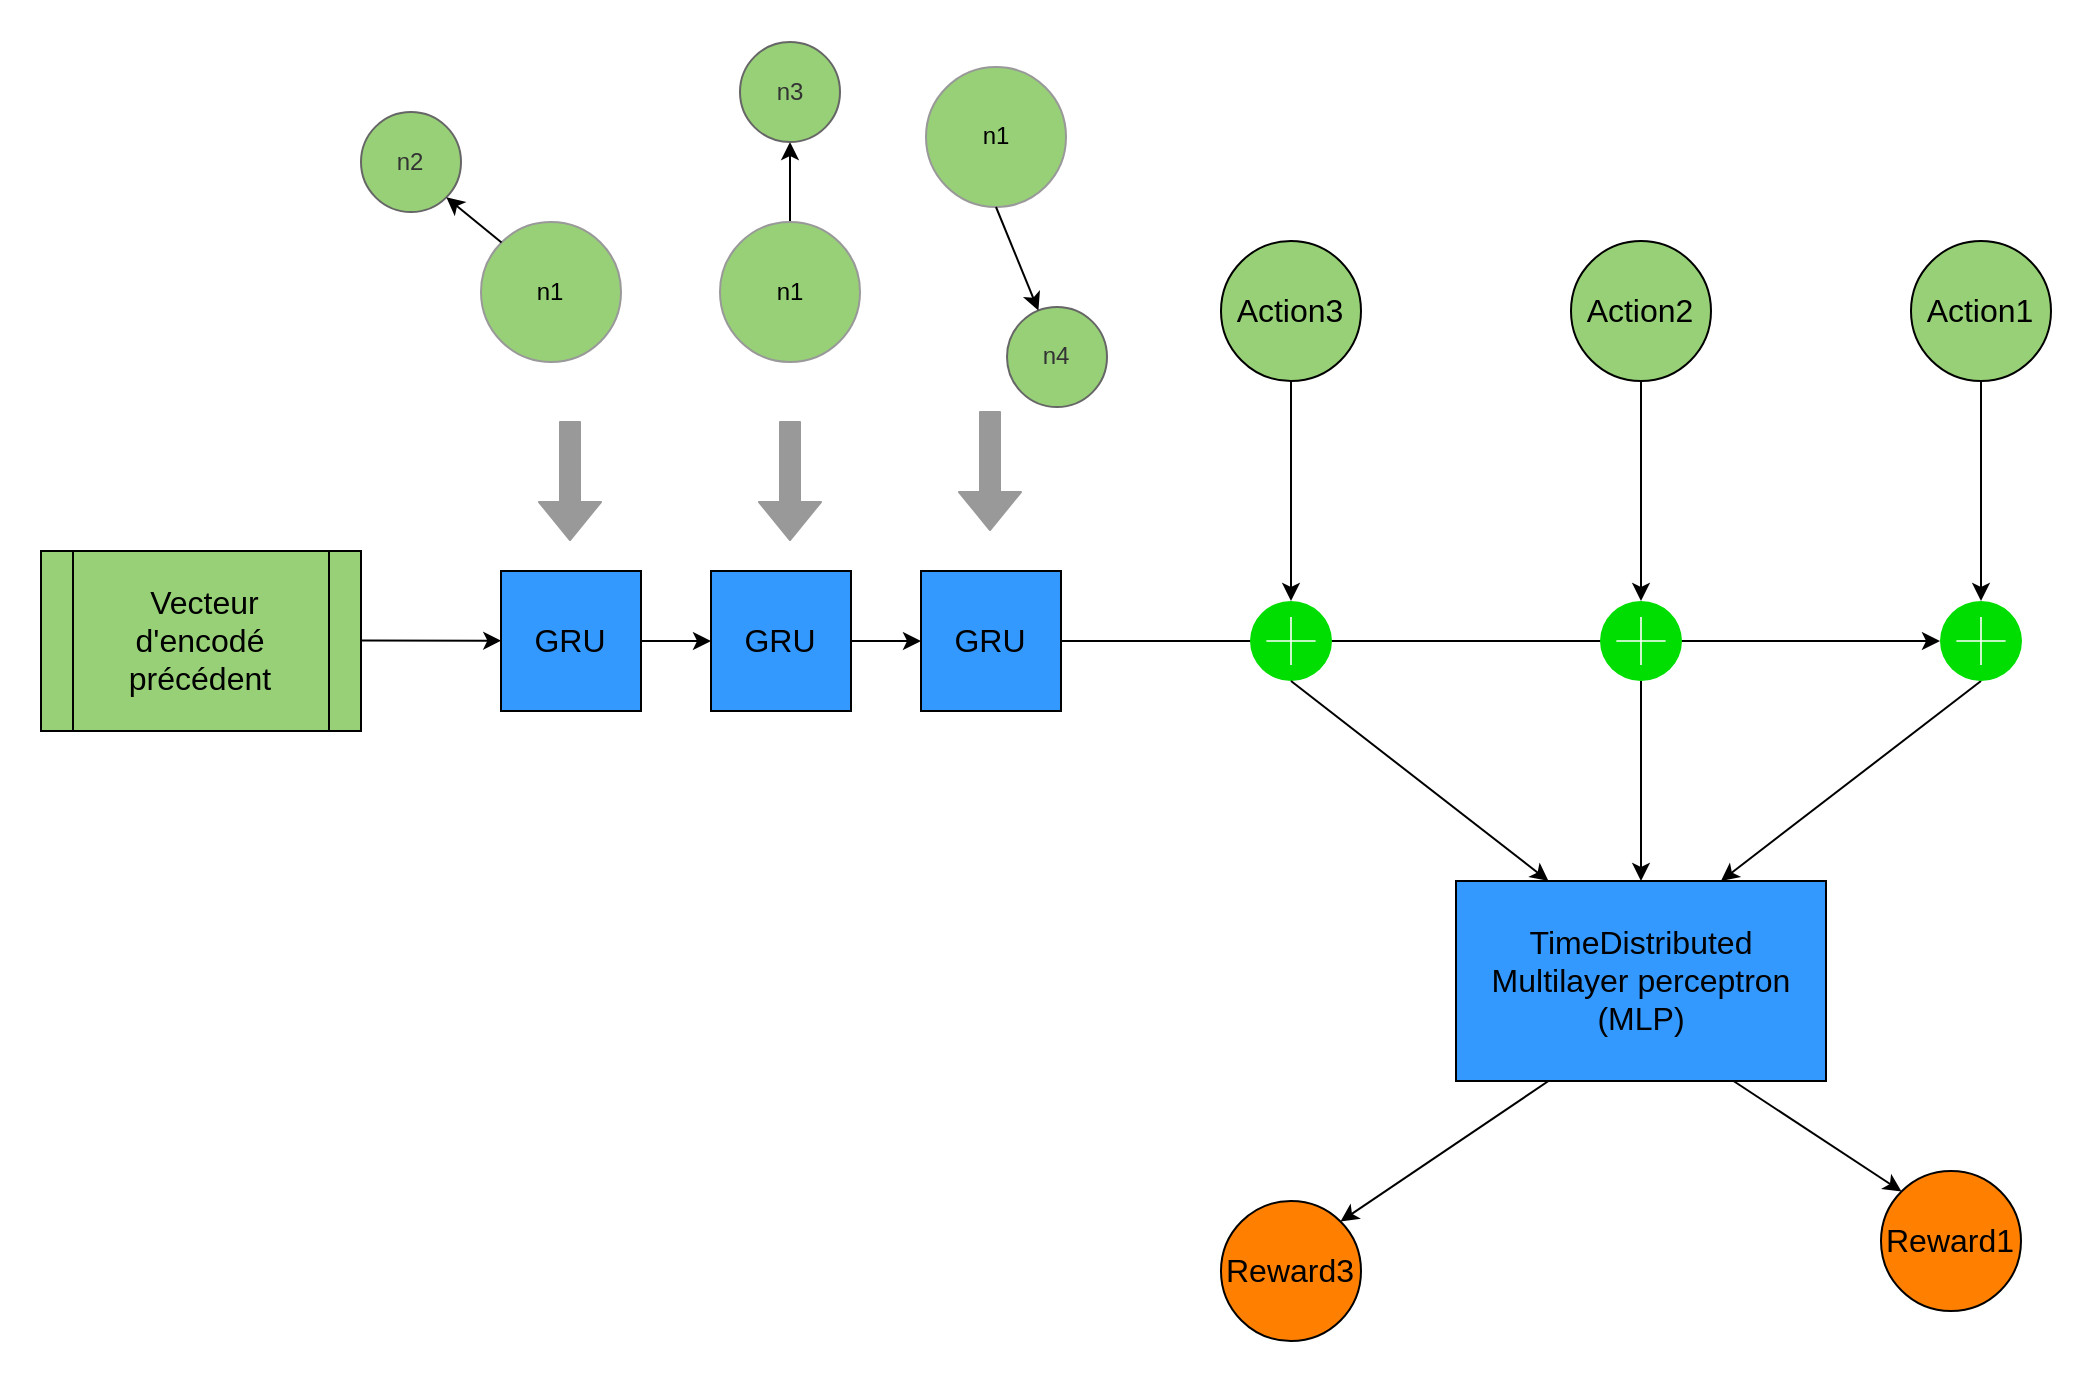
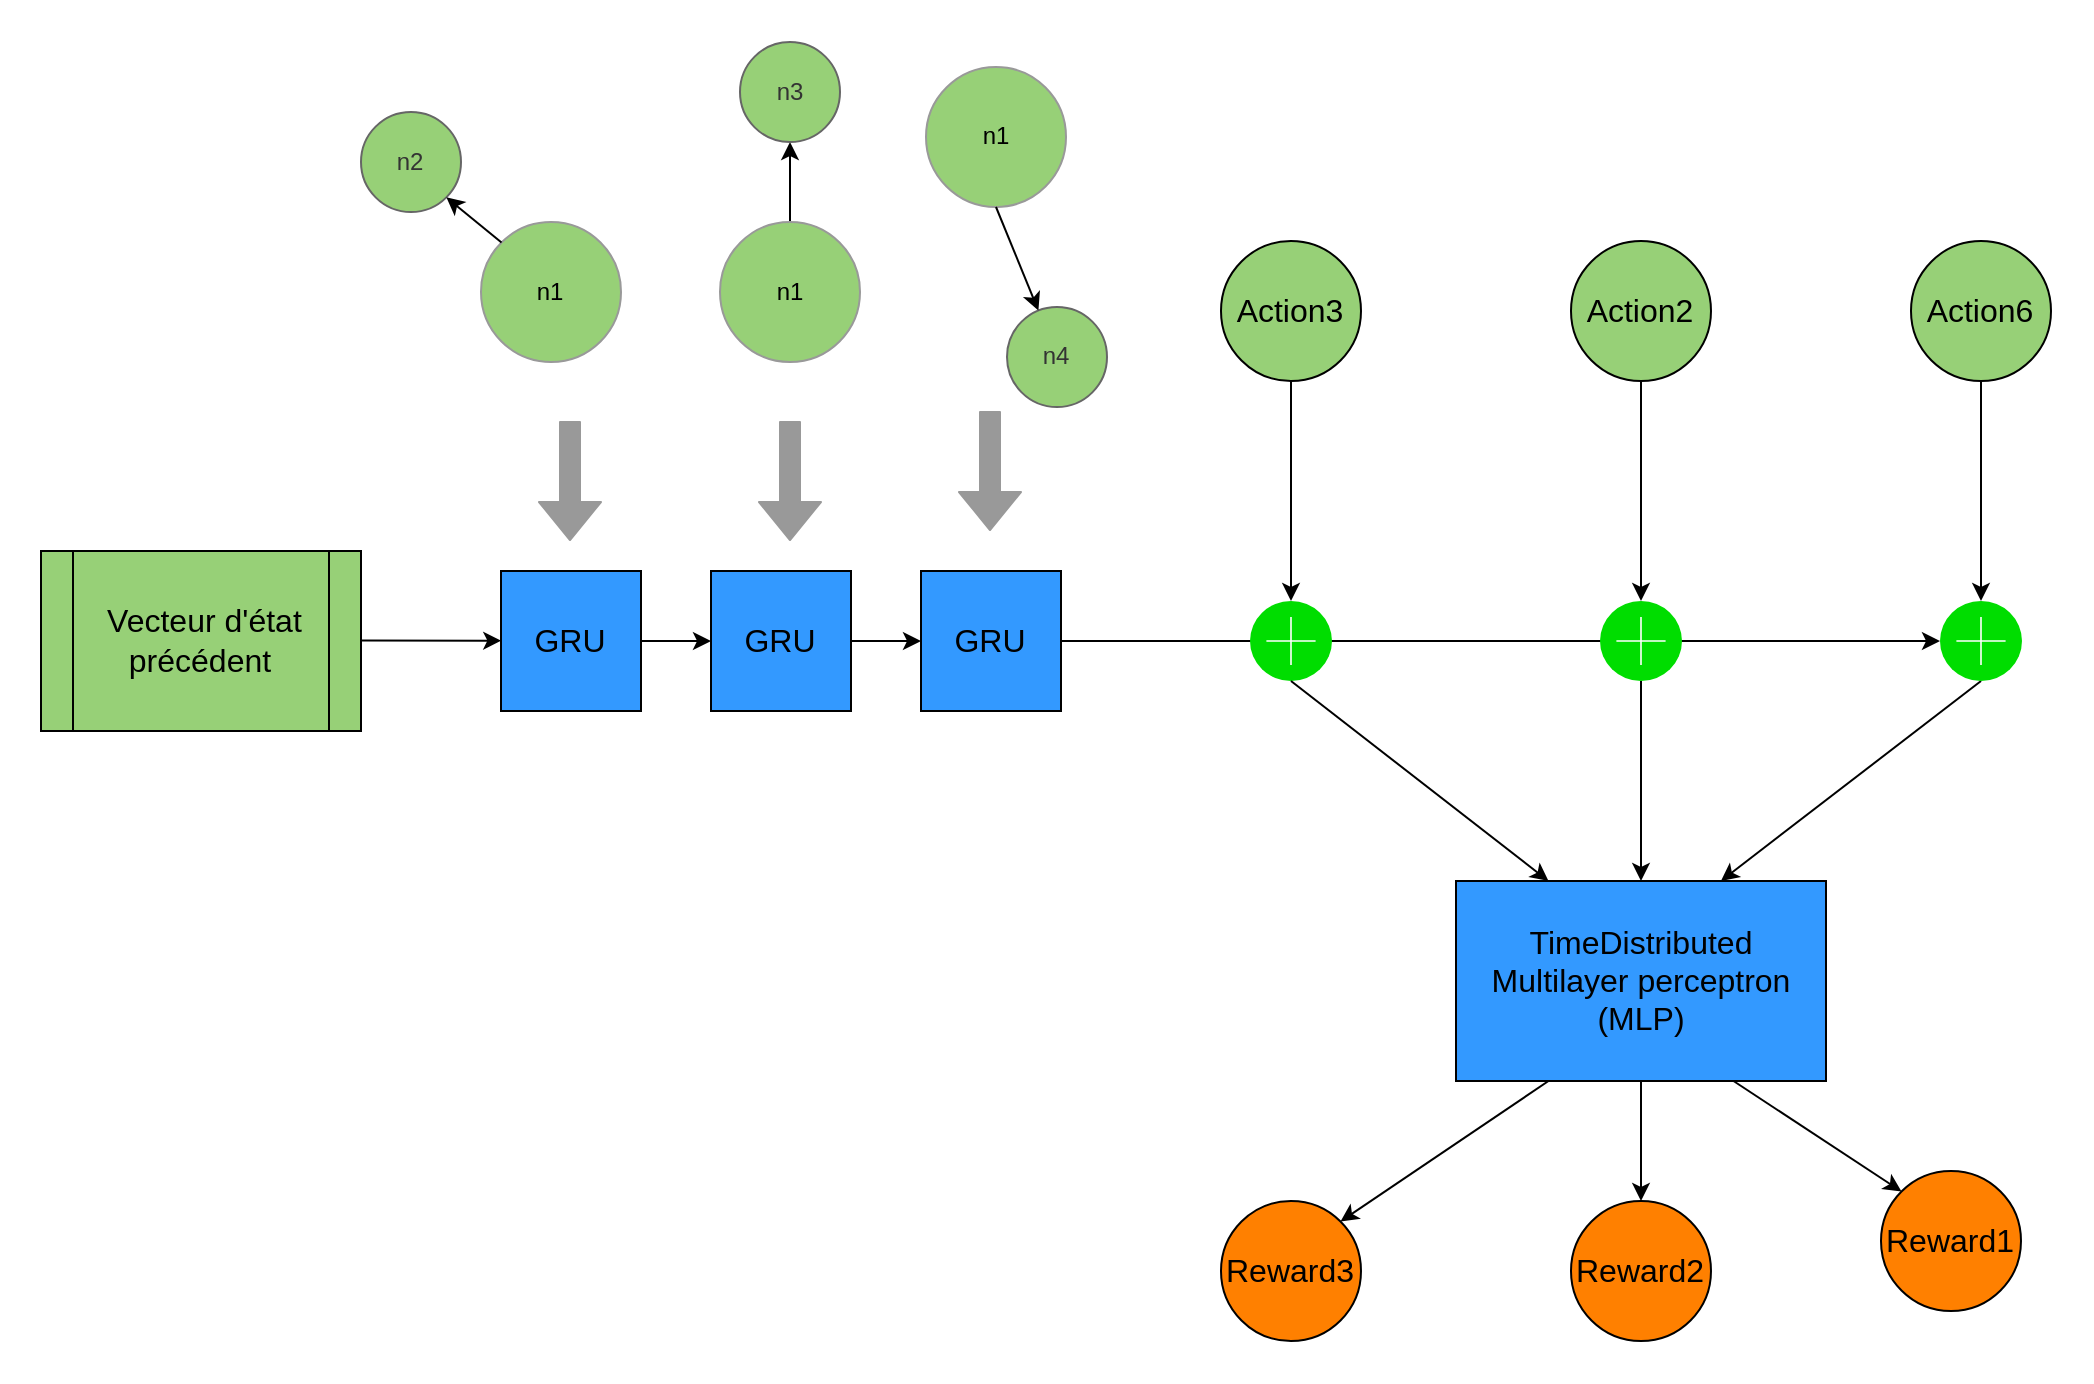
- <mxCell id="19" value="&lt;div&gt;&lt;font style=&quot;font-size: 16px&quot;&gt;Action1&lt;/font&gt;&lt;/div&gt;" style="ellipse;whiteSpace=wrap;html=1;aspect=fixed;strokeColor=#000000;fillColor=#97D077;" vertex="1" parent="1"><mxGeometry x="955" y="120" width="70" height="70" as="geometry" /></mxCell>
+ <mxCell id="19" value="&lt;div&gt;&lt;font style=&quot;font-size: 16px&quot;&gt;Action6&lt;/font&gt;&lt;/div&gt;" style="ellipse;whiteSpace=wrap;html=1;aspect=fixed;strokeColor=#000000;fillColor=#97D077;" vertex="1" parent="1"><mxGeometry x="955" y="120" width="70" height="70" as="geometry" /></mxCell>
- <mxCell id="16" value="&lt;font style=&quot;font-size: 16px&quot;&gt;&amp;nbsp;Vecteur d'encodé précédent &lt;/font&gt;" style="shape=process;whiteSpace=wrap;html=1;backgroundOutline=1;strokeColor=#000000;fillColor=#97D077;" vertex="1" parent="1"><mxGeometry x="20" y="275" width="160" height="90" as="geometry" /></mxCell>
+ <mxCell id="16" value="&lt;font style=&quot;font-size: 16px&quot;&gt;&amp;nbsp;Vecteur d'état précédent &lt;/font&gt;" style="shape=process;whiteSpace=wrap;html=1;backgroundOutline=1;strokeColor=#000000;fillColor=#97D077;" vertex="1" parent="1"><mxGeometry x="20" y="275" width="160" height="90" as="geometry" /></mxCell>
+ <mxCell id="17" style="edgeStyle=orthogonalEdgeStyle;rounded=0;orthogonalLoop=1;jettySize=auto;html=1;exitX=0.5;exitY=1;exitDx=0;exitDy=0;entryX=0.5;entryY=0;entryDx=0;entryDy=0;strokeColor=#000000;fillColor=#999999;" edge="1" parent="1" source="18" target="24"><mxGeometry relative="1" as="geometry" /></mxCell>
+ <mxCell id="24" value="&lt;div&gt;&lt;font style=&quot;font-size: 16px&quot;&gt;Reward2&lt;/font&gt;&lt;/div&gt;" style="ellipse;whiteSpace=wrap;html=1;aspect=fixed;strokeColor=#000000;fillColor=#FF8000;" vertex="1" parent="1"><mxGeometry x="785" y="600" width="70" height="70" as="geometry" /></mxCell>
